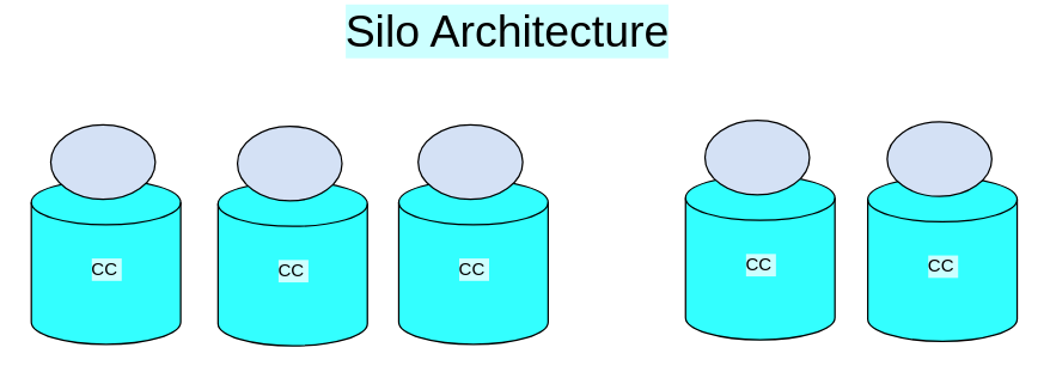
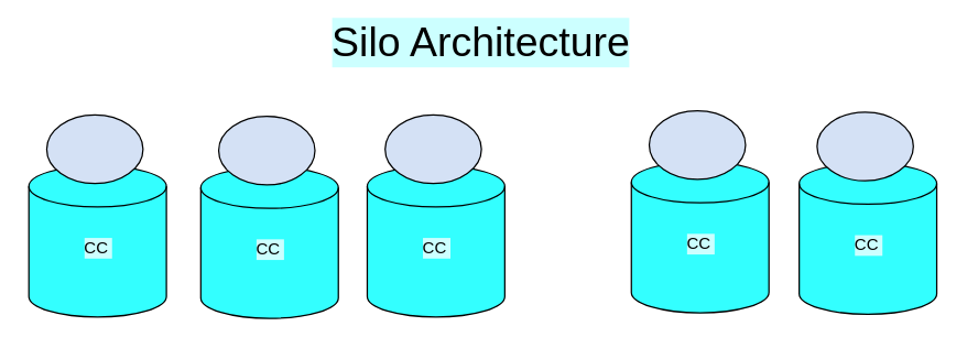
- <mxCell id="27" value="Silo Architecture" style="text;html=1;strokeColor=none;fillColor=none;align=center;verticalAlign=middle;whiteSpace=wrap;rounded=0;labelBackgroundColor=#CCFFFF;fontSize=30;" parent="1" vertex="1"><mxGeometry x="148" y="10" width="382" height="20" as="geometry" /></mxCell>
+ <mxCell id="27" value="Silo Architecture" style="text;html=1;strokeColor=none;fillColor=none;align=center;verticalAlign=middle;whiteSpace=wrap;rounded=0;labelBackgroundColor=#CCFFFF;fontSize=30;" parent="1" vertex="1"><mxGeometry x="158" y="20" width="382" height="20" as="geometry" /></mxCell>
